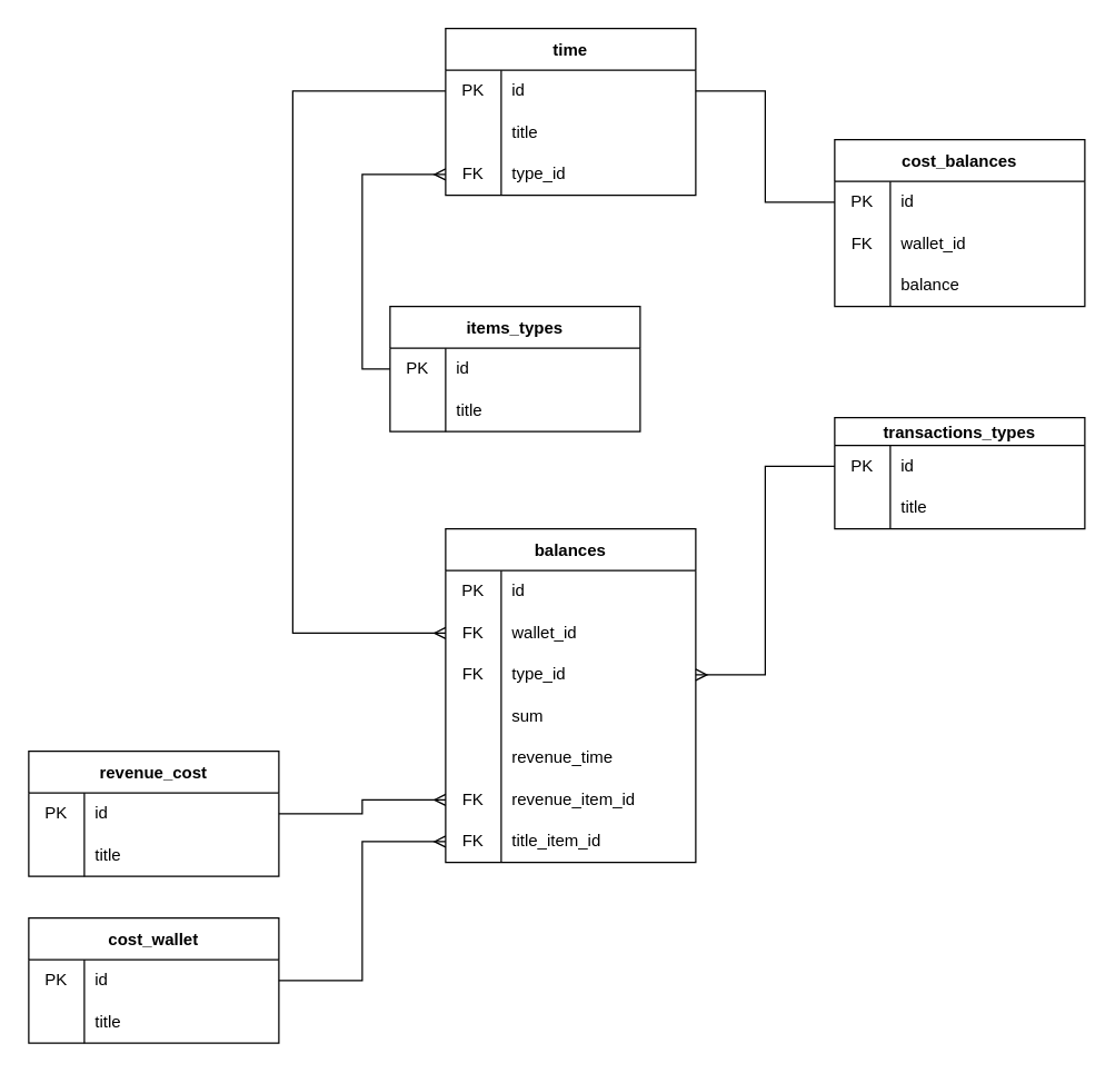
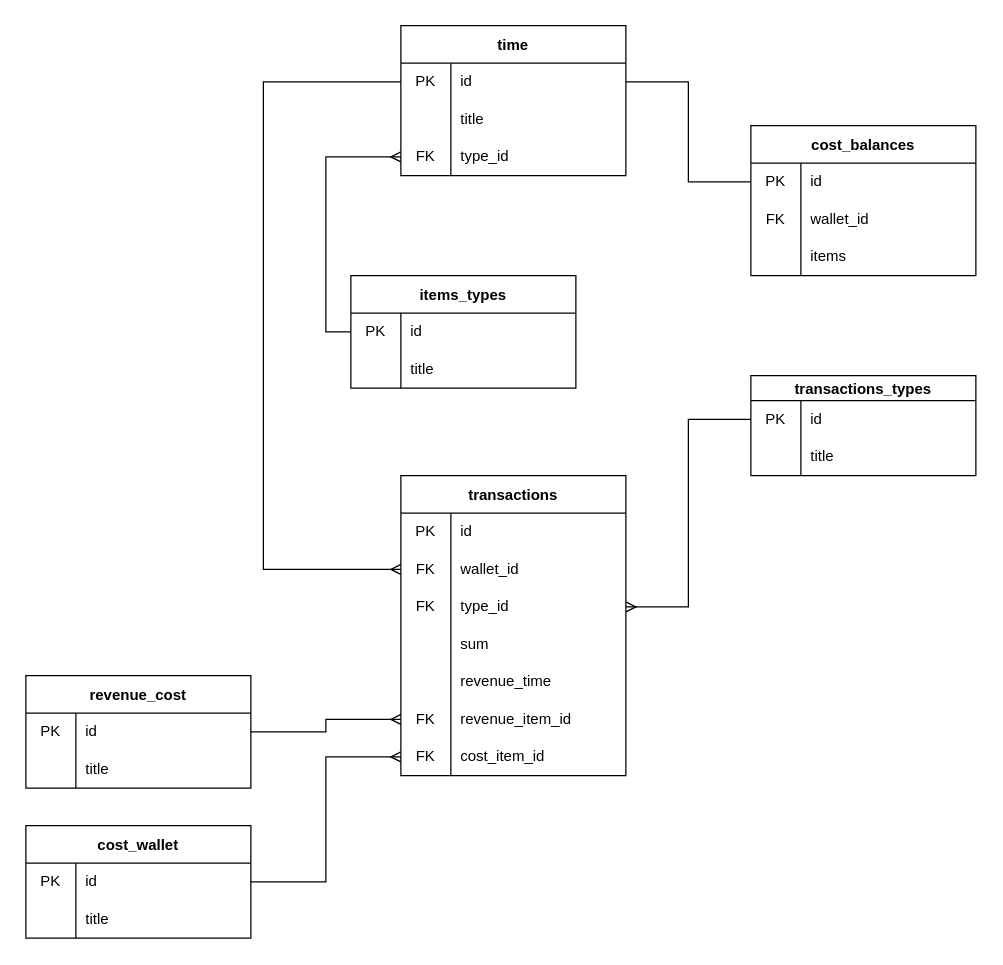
- <mxCell id="29" value="balance" style="shape=partialRectangle;html=1;whiteSpace=wrap;connectable=0;fillColor=none;top=0;left=0;bottom=0;right=0;align=left;spacingLeft=6;overflow=hidden;" parent="27" vertex="1"><mxGeometry x="40" width="140" height="30" as="geometry"><mxRectangle width="140" height="30" as="alternateBounds" /></mxGeometry></mxCell>
+ <mxCell id="29" value="items" style="shape=partialRectangle;html=1;whiteSpace=wrap;connectable=0;fillColor=none;top=0;left=0;bottom=0;right=0;align=left;spacingLeft=6;overflow=hidden;" parent="27" vertex="1"><mxGeometry x="40" width="140" height="30" as="geometry"><mxRectangle width="140" height="30" as="alternateBounds" /></mxGeometry></mxCell>
- <mxCell id="31" value="balances" style="shape=table;startSize=30;container=1;collapsible=0;childLayout=tableLayout;fixedRows=1;rowLines=0;fontStyle=1;" parent="1" vertex="1"><mxGeometry x="320" y="380" width="180" height="240" as="geometry" /></mxCell>
+ <mxCell id="31" value="transactions" style="shape=table;startSize=30;container=1;collapsible=0;childLayout=tableLayout;fixedRows=1;rowLines=0;fontStyle=1;" parent="1" vertex="1"><mxGeometry x="320" y="380" width="180" height="240" as="geometry" /></mxCell>
- <mxCell id="52" value="title_item_id" style="shape=partialRectangle;html=1;whiteSpace=wrap;connectable=0;fillColor=none;top=0;left=0;bottom=0;right=0;align=left;spacingLeft=6;overflow=hidden;" vertex="1" parent="50"><mxGeometry x="40" width="140" height="30" as="geometry"><mxRectangle width="140" height="30" as="alternateBounds" /></mxGeometry></mxCell>
+ <mxCell id="52" value="cost_item_id" style="shape=partialRectangle;html=1;whiteSpace=wrap;connectable=0;fillColor=none;top=0;left=0;bottom=0;right=0;align=left;spacingLeft=6;overflow=hidden;" vertex="1" parent="50"><mxGeometry x="40" width="140" height="30" as="geometry"><mxRectangle width="140" height="30" as="alternateBounds" /></mxGeometry></mxCell>
